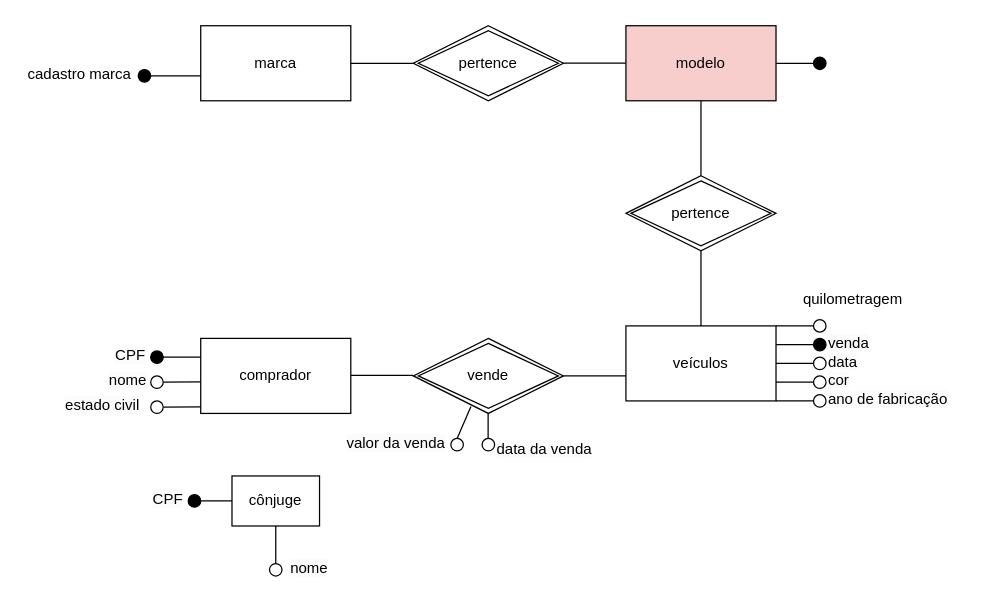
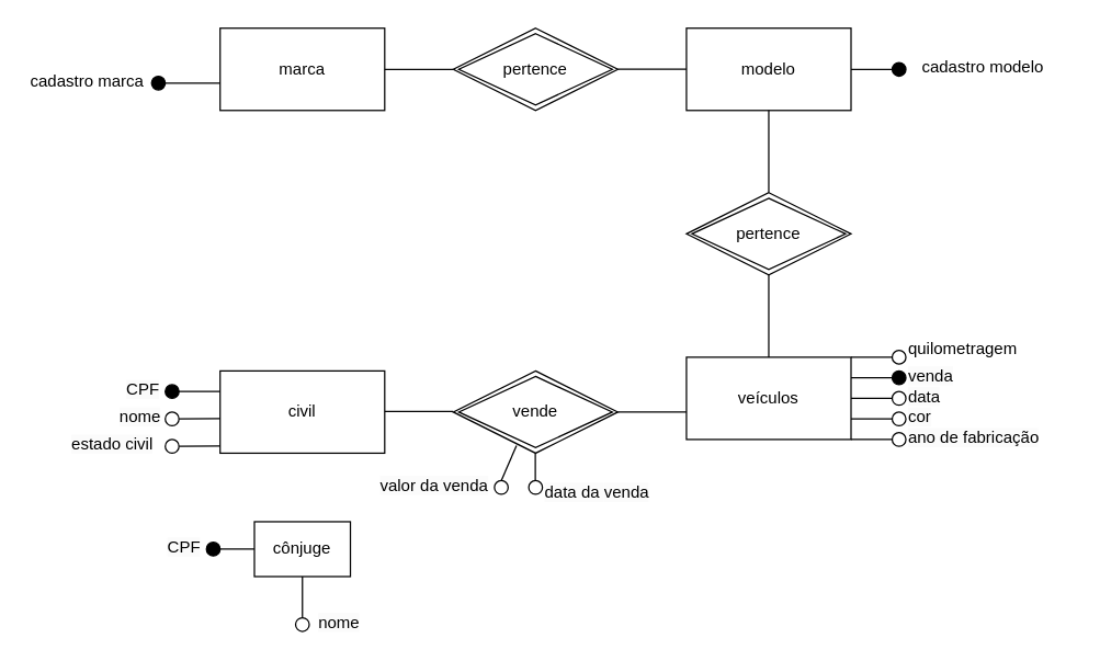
+ <mxCell id="35" value="cadastro modelo" style="text;whiteSpace=wrap;html=1;" parent="1" vertex="1"><mxGeometry x="670" y="35" width="110" height="20" as="geometry" /></mxCell>
- <mxCell id="6" value="modelo" style="rounded=0;whiteSpace=wrap;html=1;fillColor=#f8cecc;" parent="1" vertex="1"><mxGeometry x="500" y="20" width="120" height="60" as="geometry" /></mxCell>
+ <mxCell id="6" value="modelo" style="rounded=0;whiteSpace=wrap;html=1;" parent="1" vertex="1"><mxGeometry x="500" y="20" width="120" height="60" as="geometry" /></mxCell>
- <mxCell id="11" value="quilometragem" style="text;whiteSpace=wrap;html=1;" parent="1" vertex="1"><mxGeometry x="640" y="225" width="86" height="20" as="geometry" /></mxCell>
+ <mxCell id="11" value="quilometragem" style="text;whiteSpace=wrap;html=1;" parent="1" vertex="1"><mxGeometry x="660" y="240" width="86" height="20" as="geometry" /></mxCell>
- <mxCell id="29" value="comprador" style="rounded=0;whiteSpace=wrap;html=1;" parent="1" vertex="1"><mxGeometry x="160" y="270" width="120" height="60" as="geometry" /></mxCell>
+ <mxCell id="29" value="civil" style="rounded=0;whiteSpace=wrap;html=1;" parent="1" vertex="1"><mxGeometry x="160" y="270" width="120" height="60" as="geometry" /></mxCell>
